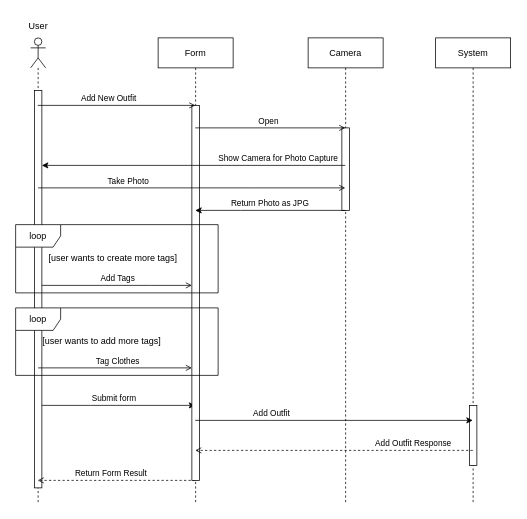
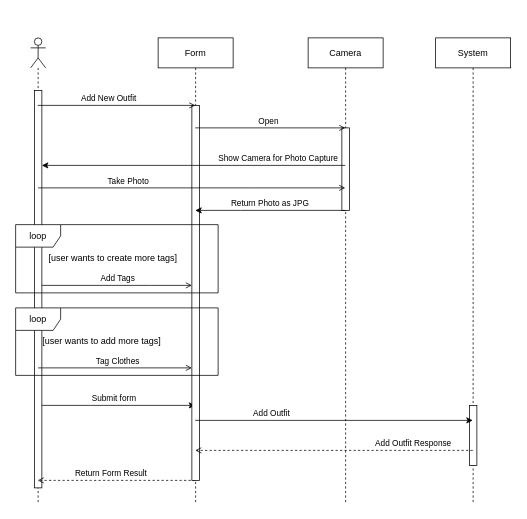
- <mxCell id="8" value="User" style="text;html=1;align=center;verticalAlign=middle;resizable=0;points=[];autosize=1;strokeColor=none;fillColor=none;" parent="1" vertex="1"><mxGeometry x="25" y="20" width="50" height="30" as="geometry" /></mxCell>
